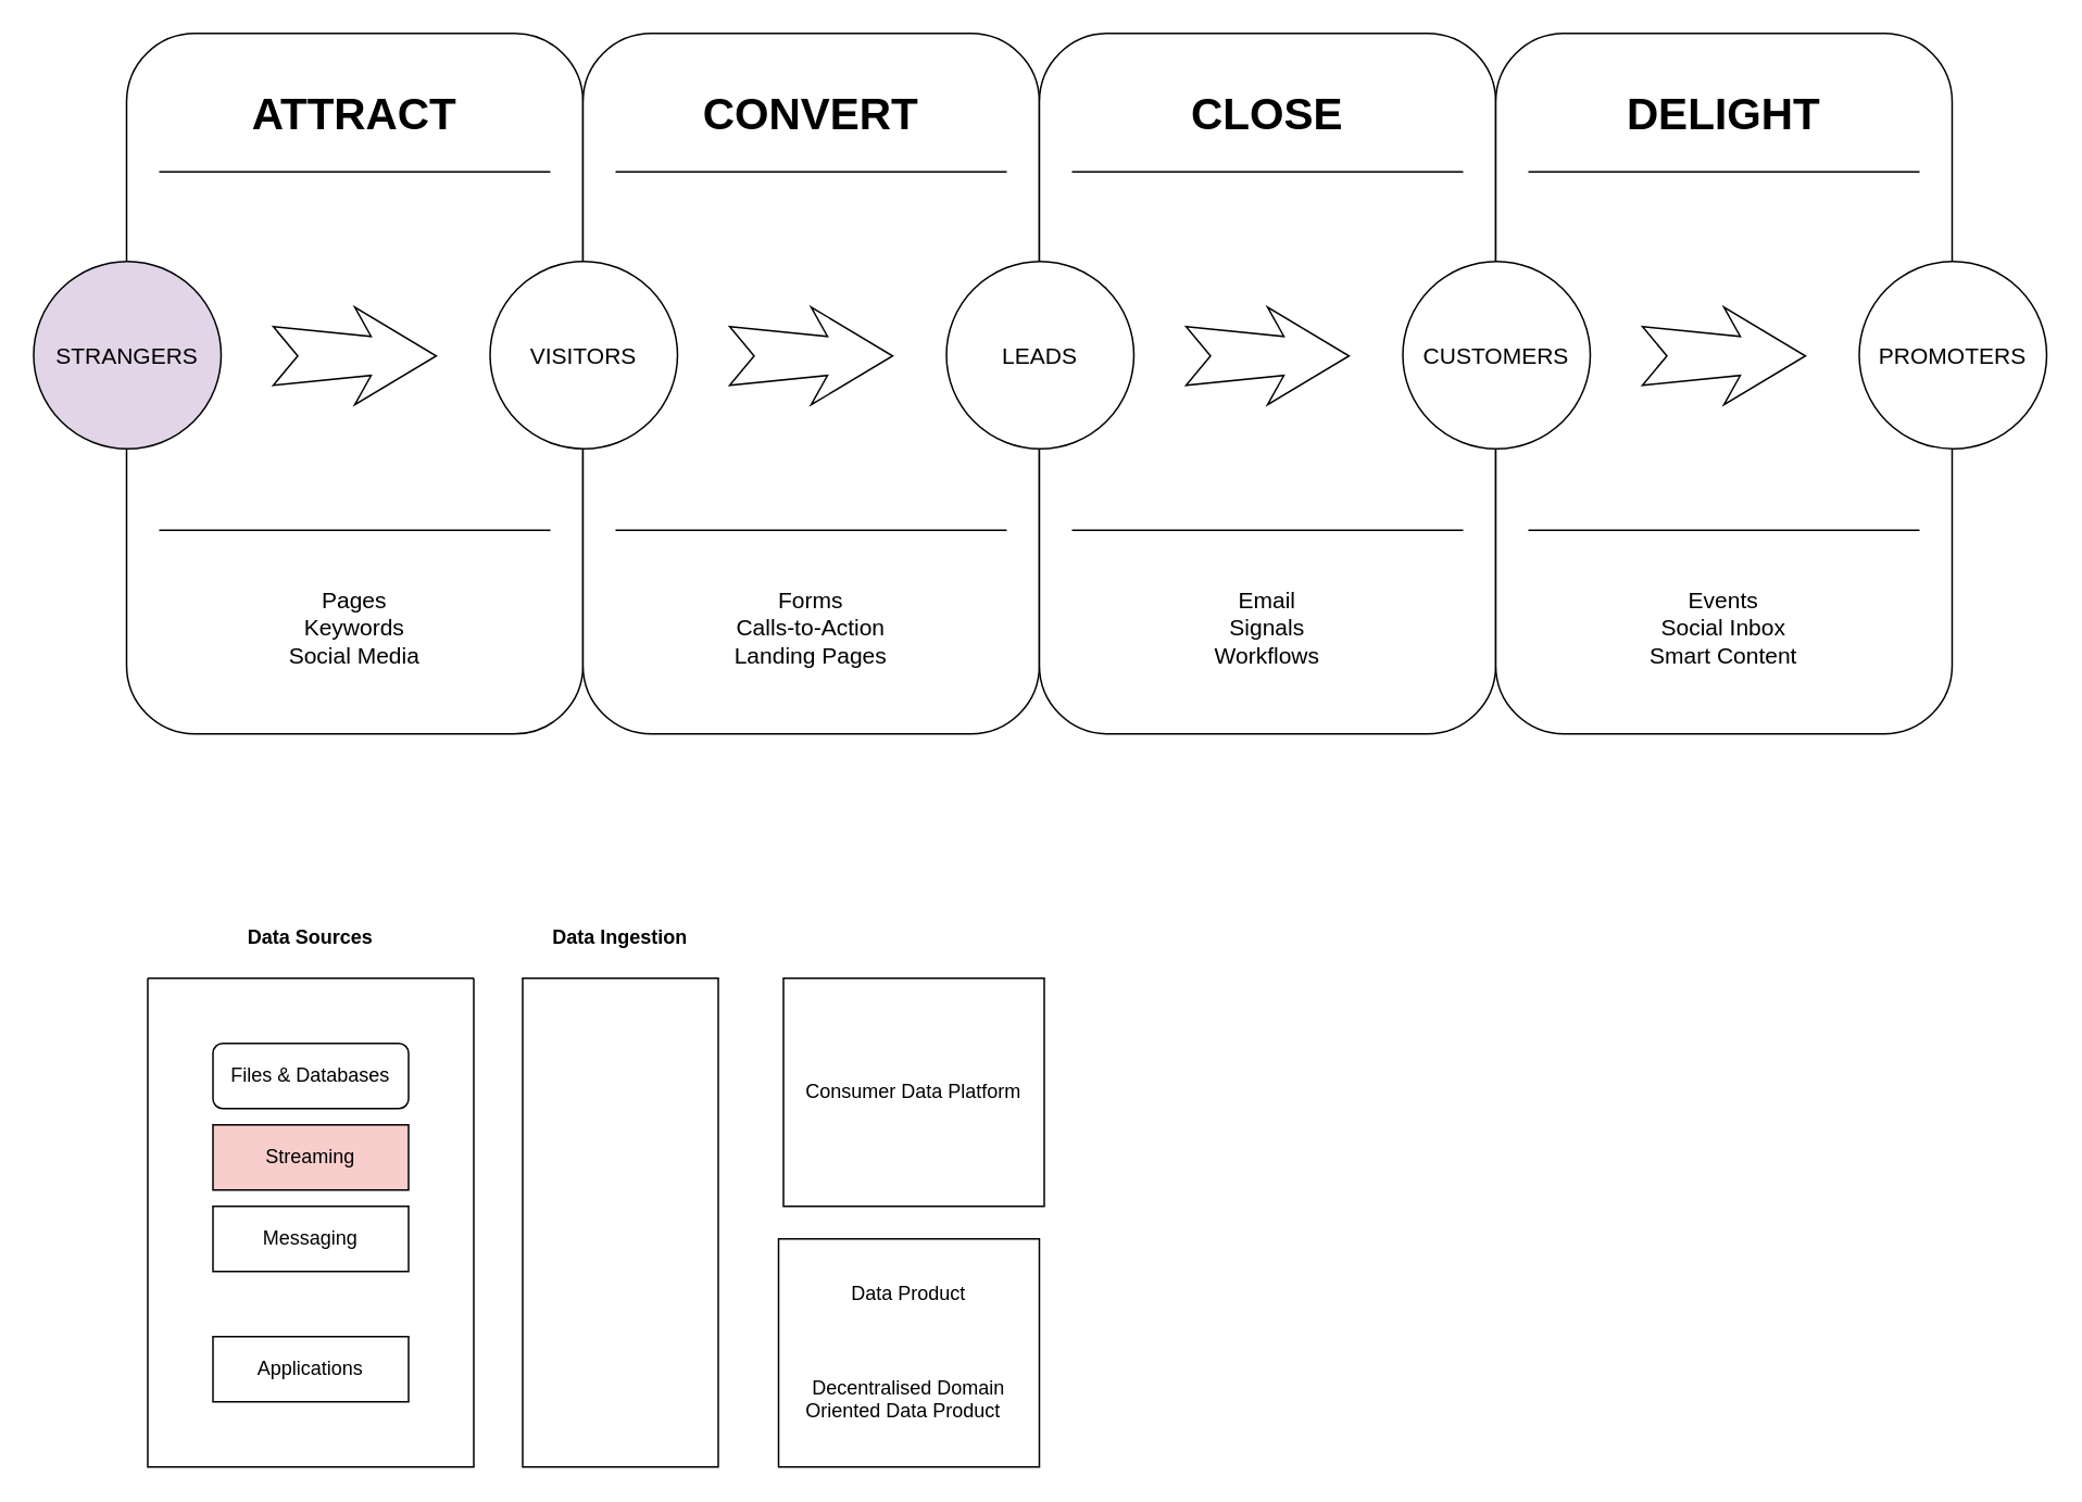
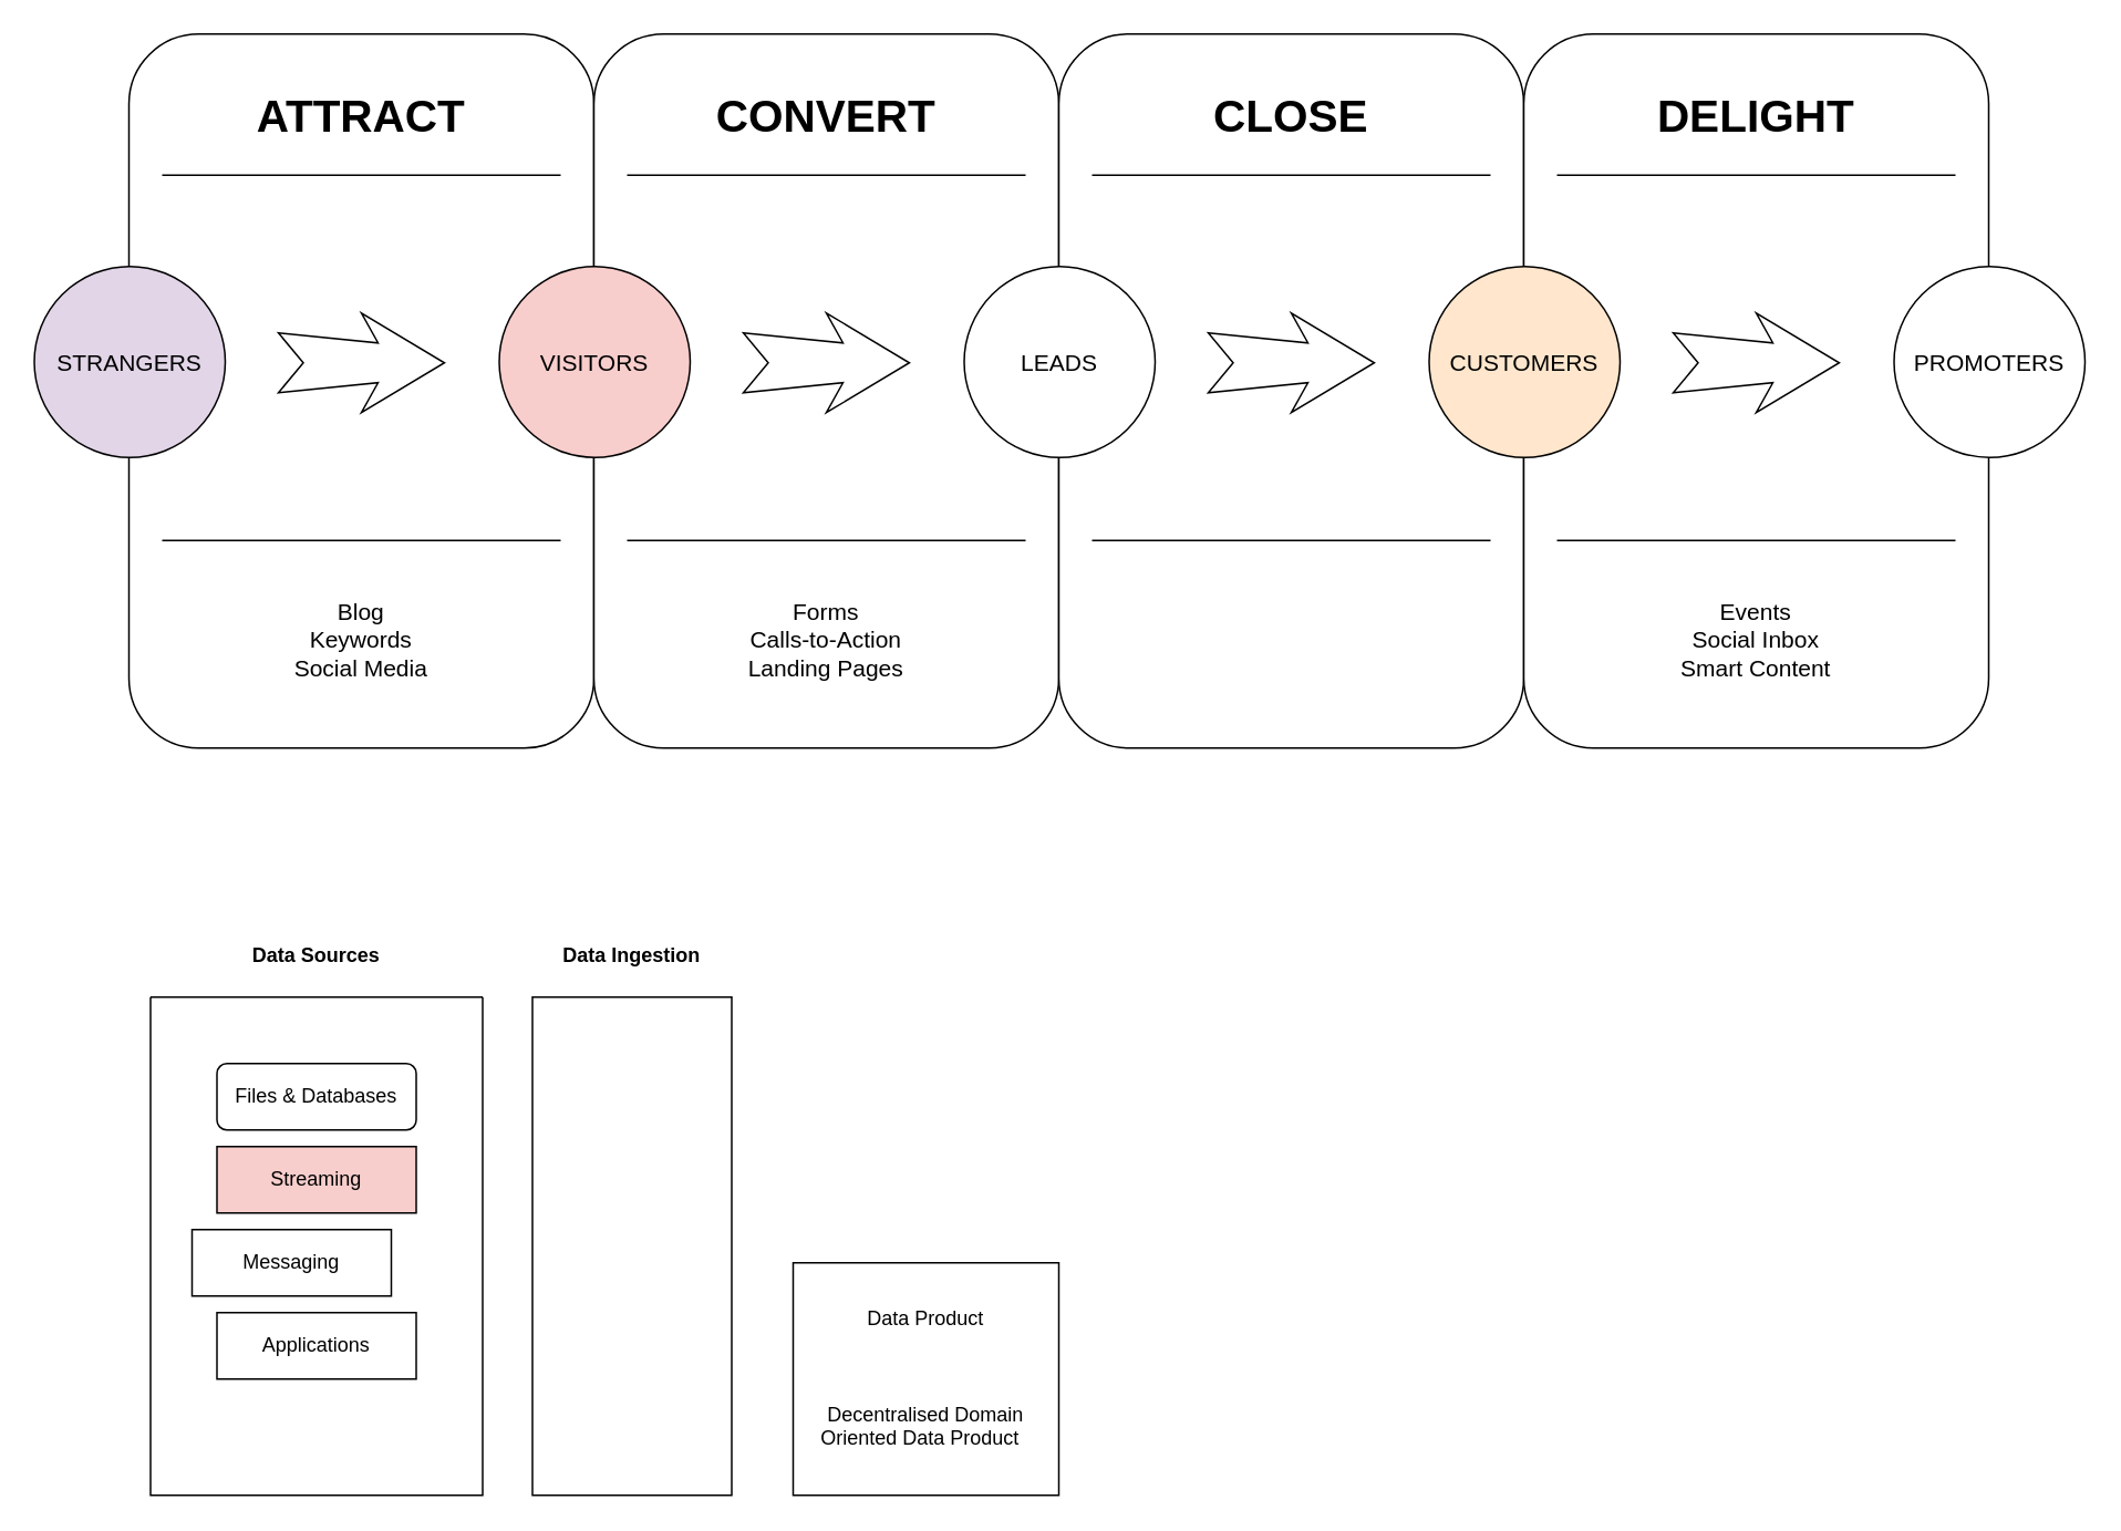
- <mxCell id="14" value="VISITORS" style="ellipse;whiteSpace=wrap;html=1;rounded=0;shadow=0;strokeWidth=1;fontSize=14;align=center;" parent="1" vertex="1"><mxGeometry x="300" y="160" width="115" height="115" as="geometry" /></mxCell>
+ <mxCell id="14" value="VISITORS" style="ellipse;whiteSpace=wrap;html=1;rounded=0;shadow=0;strokeWidth=1;fontSize=14;align=center;fillColor=#f8cecc;" parent="1" vertex="1"><mxGeometry x="300" y="160" width="115" height="115" as="geometry" /></mxCell>
- <mxCell id="28" value="CUSTOMERS" style="ellipse;whiteSpace=wrap;html=1;rounded=0;shadow=0;strokeWidth=1;fontSize=14;align=center;" parent="1" vertex="1"><mxGeometry x="860" y="160" width="115" height="115" as="geometry" /></mxCell>
+ <mxCell id="28" value="CUSTOMERS" style="ellipse;whiteSpace=wrap;html=1;rounded=0;shadow=0;strokeWidth=1;fontSize=14;align=center;fillColor=#ffe6cc;" parent="1" vertex="1"><mxGeometry x="860" y="160" width="115" height="115" as="geometry" /></mxCell>
- <mxCell id="4" value="Pages&lt;div&gt;Keywords&lt;/div&gt;&lt;div&gt;Social Media&lt;/div&gt;" style="text;html=1;align=center;verticalAlign=middle;whiteSpace=wrap;rounded=0;shadow=0;fontSize=14;strokeWidth=1;" parent="1" vertex="1"><mxGeometry x="77" y="340" width="280" height="90" as="geometry" /></mxCell>
+ <mxCell id="4" value="Blog&lt;div&gt;Keywords&lt;/div&gt;&lt;div&gt;Social Media&lt;/div&gt;" style="text;html=1;align=center;verticalAlign=middle;whiteSpace=wrap;rounded=0;shadow=0;fontSize=14;strokeWidth=1;" parent="1" vertex="1"><mxGeometry x="77" y="340" width="280" height="90" as="geometry" /></mxCell>
- <mxCell id="18" value="Email&lt;div&gt;Signals&lt;/div&gt;&lt;div&gt;Workflows&lt;/div&gt;" style="text;html=1;align=center;verticalAlign=middle;whiteSpace=wrap;rounded=0;shadow=0;fontSize=14;strokeWidth=1;" parent="1" vertex="1"><mxGeometry x="637" y="340" width="280" height="90" as="geometry" /></mxCell>
- <mxCell id="39" value="Consumer Data Platform" style="rounded=0;whiteSpace=wrap;html=1;strokeWidth=1;" vertex="1" parent="1"><mxGeometry x="480" y="600" width="160" height="140" as="geometry" /></mxCell>
- <mxCell id="34" value="Messaging" style="rounded=0;whiteSpace=wrap;html=1;strokeWidth=1;" vertex="1" parent="31"><mxGeometry x="40" y="140" width="120" height="40" as="geometry" /></mxCell>
+ <mxCell id="34" value="Messaging" style="rounded=0;whiteSpace=wrap;html=1;strokeWidth=1;" vertex="1" parent="31"><mxGeometry x="25" y="140" width="120" height="40" as="geometry" /></mxCell>
- <mxCell id="35" value="Applications" style="rounded=0;whiteSpace=wrap;html=1;strokeWidth=1;" vertex="1" parent="31"><mxGeometry x="40" y="220" width="120" height="40" as="geometry" /></mxCell>
+ <mxCell id="35" value="Applications" style="rounded=0;whiteSpace=wrap;html=1;strokeWidth=1;" vertex="1" parent="31"><mxGeometry x="40" y="190" width="120" height="40" as="geometry" /></mxCell>
